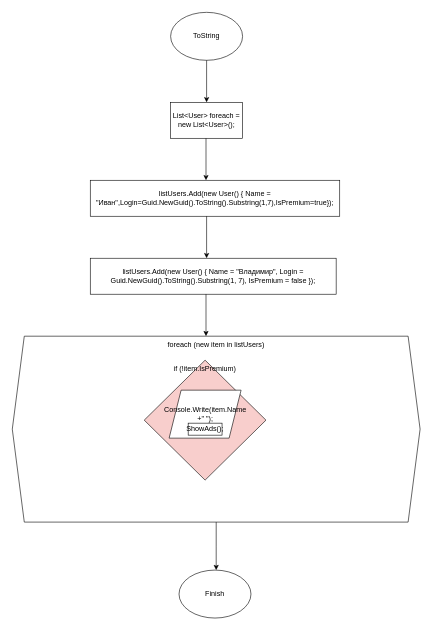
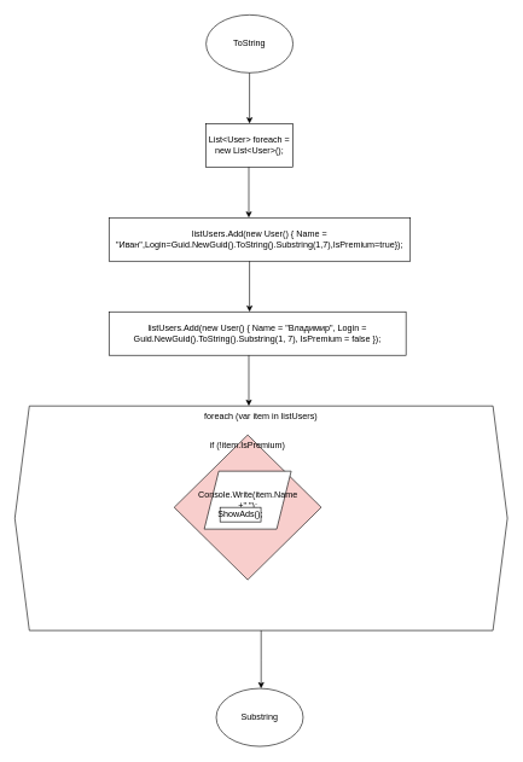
- <mxCell id="11" value="foreach (new item in listUsers)" style="shape=hexagon;perimeter=hexagonPerimeter2;whiteSpace=wrap;html=1;fixedSize=1;align=center;horizontal=1;verticalAlign=top;" vertex="1" parent="1"><mxGeometry x="20" y="560" width="680" height="310" as="geometry" /></mxCell>
+ <mxCell id="11" value="foreach (var item in listUsers)" style="shape=hexagon;perimeter=hexagonPerimeter2;whiteSpace=wrap;html=1;fixedSize=1;align=center;horizontal=1;verticalAlign=top;" vertex="1" parent="1"><mxGeometry x="20" y="560" width="680" height="310" as="geometry" /></mxCell>
- <mxCell id="14" value="ShowAds();" style="rounded=0;whiteSpace=wrap;html=1;" vertex="1" parent="1"><mxGeometry x="313.25" y="705" width="56.5" height="20" as="geometry" /></mxCell>
+ <mxCell id="14" value="ShowAds();" style="rounded=0;whiteSpace=wrap;html=1;" vertex="1" parent="1"><mxGeometry x="303.25" y="700" width="56.5" height="20" as="geometry" /></mxCell>
- <mxCell id="15" value="Finish" style="ellipse;whiteSpace=wrap;html=1;" vertex="1" parent="1"><mxGeometry x="298" y="950" width="120" height="80" as="geometry" /></mxCell>
+ <mxCell id="15" value="Substring" style="ellipse;whiteSpace=wrap;html=1;" vertex="1" parent="1"><mxGeometry x="298" y="950" width="120" height="80" as="geometry" /></mxCell>
